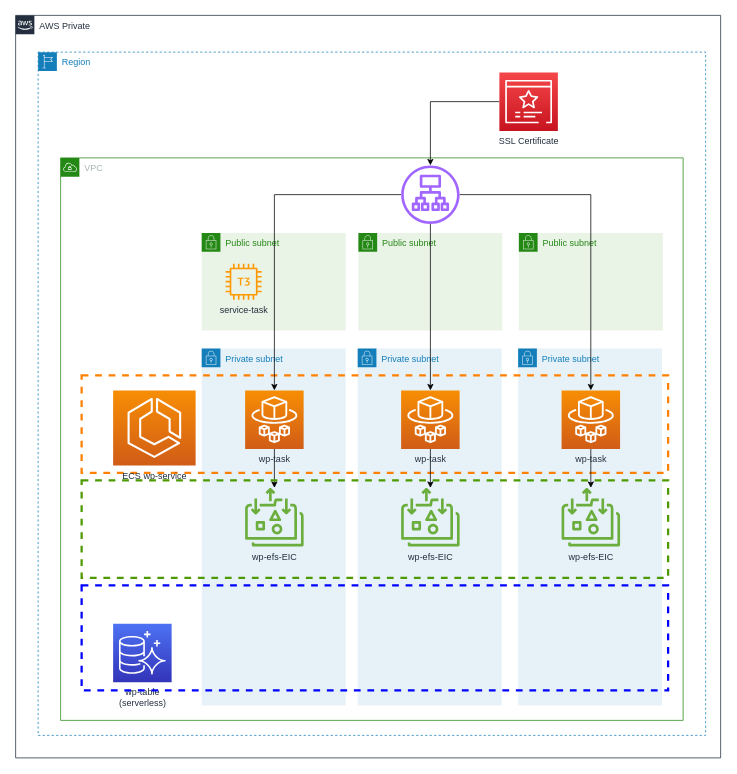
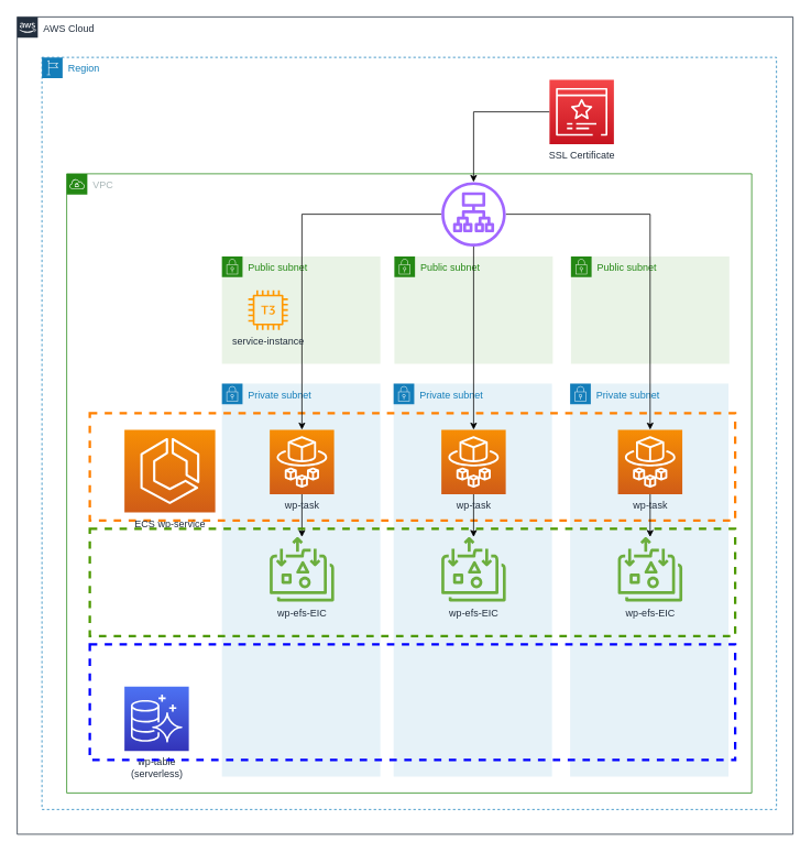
- <mxCell id="2" value="AWS Private" style="points=[[0,0],[0.25,0],[0.5,0],[0.75,0],[1,0],[1,0.25],[1,0.5],[1,0.75],[1,1],[0.75,1],[0.5,1],[0.25,1],[0,1],[0,0.75],[0,0.5],[0,0.25]];outlineConnect=0;gradientColor=none;html=1;whiteSpace=wrap;fontSize=12;fontStyle=0;shape=mxgraph.aws4.group;grIcon=mxgraph.aws4.group_aws_cloud_alt;strokeColor=#232F3E;fillColor=none;verticalAlign=top;align=left;spacingLeft=30;fontColor=#232F3E;dashed=0;" vertex="1" parent="1"><mxGeometry x="20" y="20" width="940" height="990" as="geometry" /></mxCell>
+ <mxCell id="2" value="AWS Cloud" style="points=[[0,0],[0.25,0],[0.5,0],[0.75,0],[1,0],[1,0.25],[1,0.5],[1,0.75],[1,1],[0.75,1],[0.5,1],[0.25,1],[0,1],[0,0.75],[0,0.5],[0,0.25]];outlineConnect=0;gradientColor=none;html=1;whiteSpace=wrap;fontSize=12;fontStyle=0;shape=mxgraph.aws4.group;grIcon=mxgraph.aws4.group_aws_cloud_alt;strokeColor=#232F3E;fillColor=none;verticalAlign=top;align=left;spacingLeft=30;fontColor=#232F3E;dashed=0;" vertex="1" parent="1"><mxGeometry x="20" y="20" width="940" height="990" as="geometry" /></mxCell>
- <mxCell id="31" value="service-task" style="sketch=0;outlineConnect=0;fontColor=#232F3E;gradientColor=none;fillColor=#FF9900;strokeColor=none;dashed=0;verticalLabelPosition=bottom;verticalAlign=top;align=center;html=1;fontSize=12;fontStyle=0;aspect=fixed;pointerEvents=1;shape=mxgraph.aws4.t3_instance;" vertex="1" parent="1"><mxGeometry x="300" y="351" width="48" height="48" as="geometry" /></mxCell>
+ <mxCell id="31" value="service-instance" style="sketch=0;outlineConnect=0;fontColor=#232F3E;gradientColor=none;fillColor=#FF9900;strokeColor=none;dashed=0;verticalLabelPosition=bottom;verticalAlign=top;align=center;html=1;fontSize=12;fontStyle=0;aspect=fixed;pointerEvents=1;shape=mxgraph.aws4.t3_instance;" vertex="1" parent="1"><mxGeometry x="300" y="351" width="48" height="48" as="geometry" /></mxCell>
